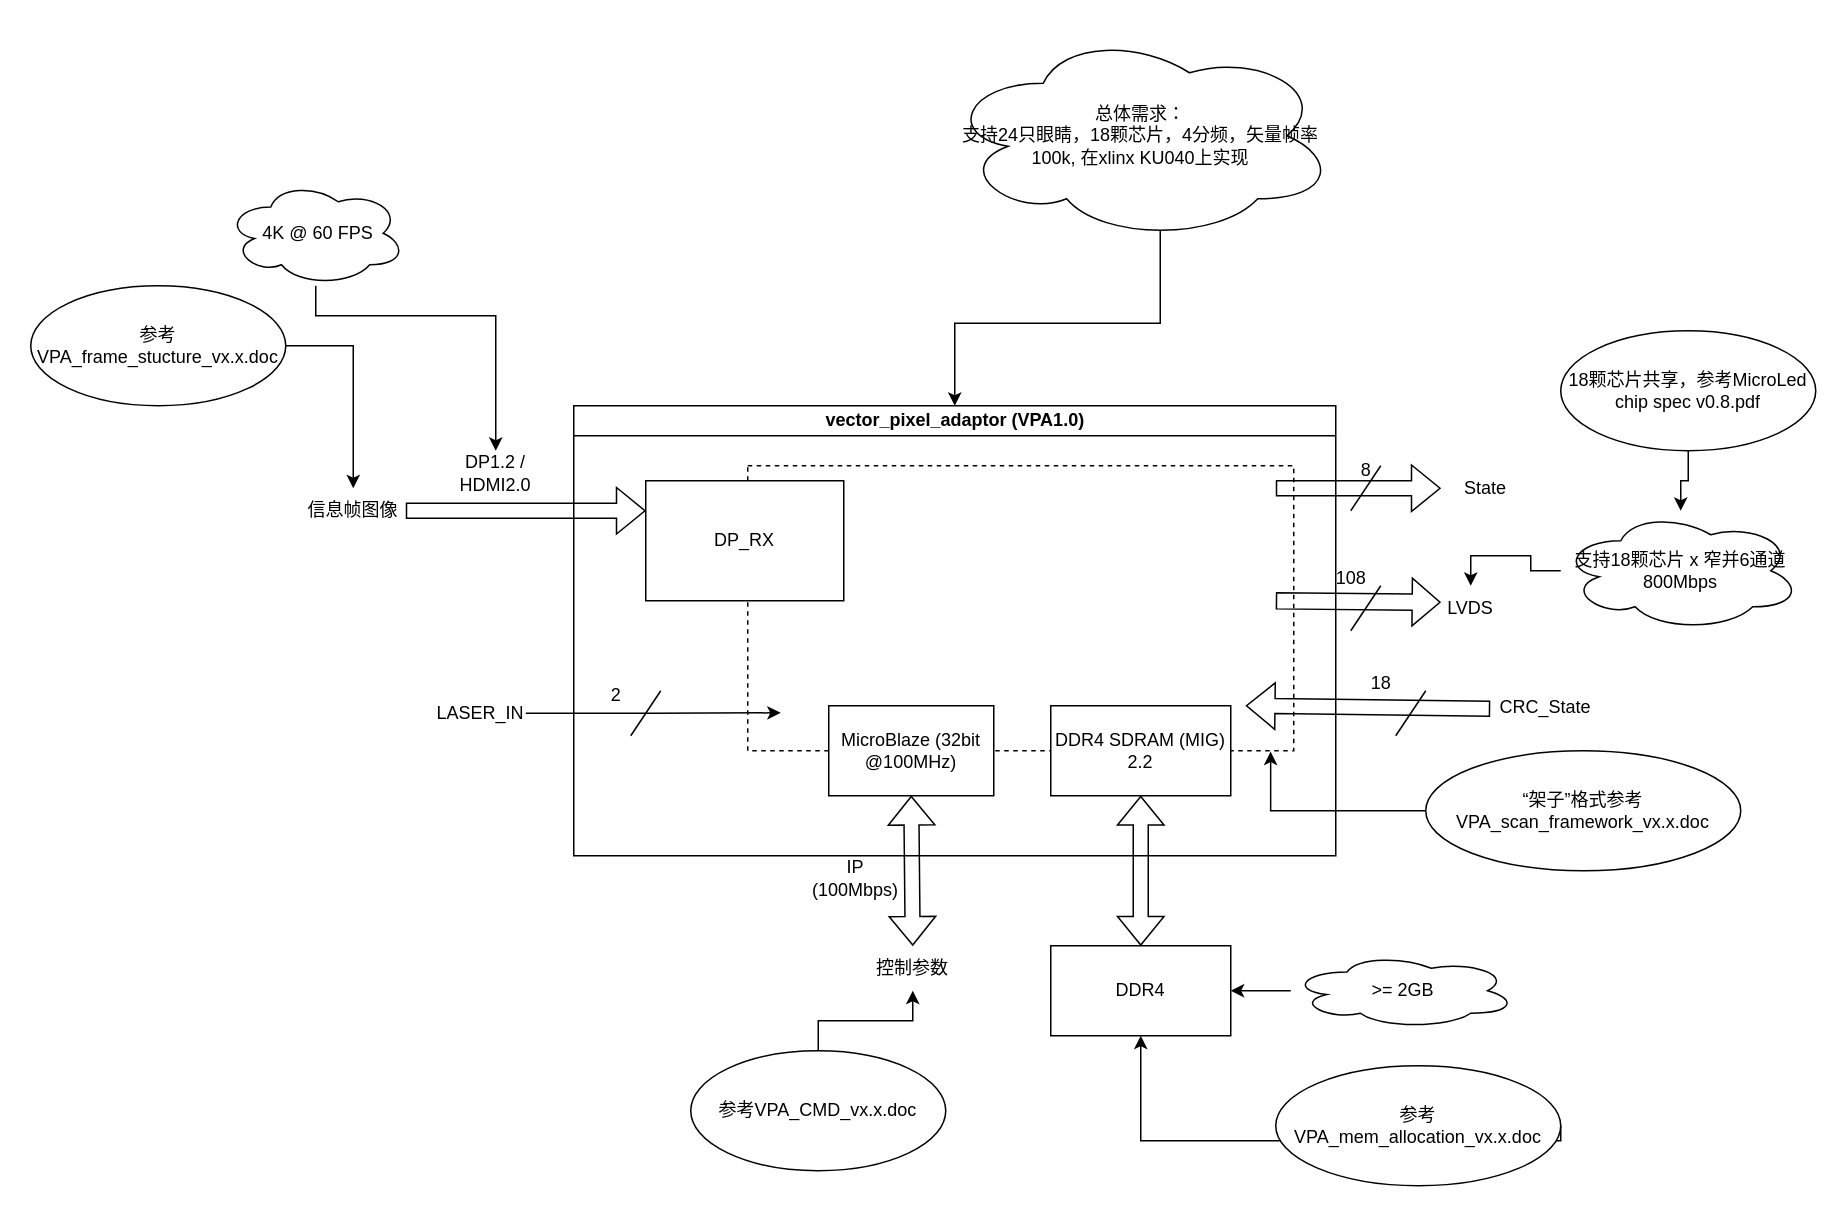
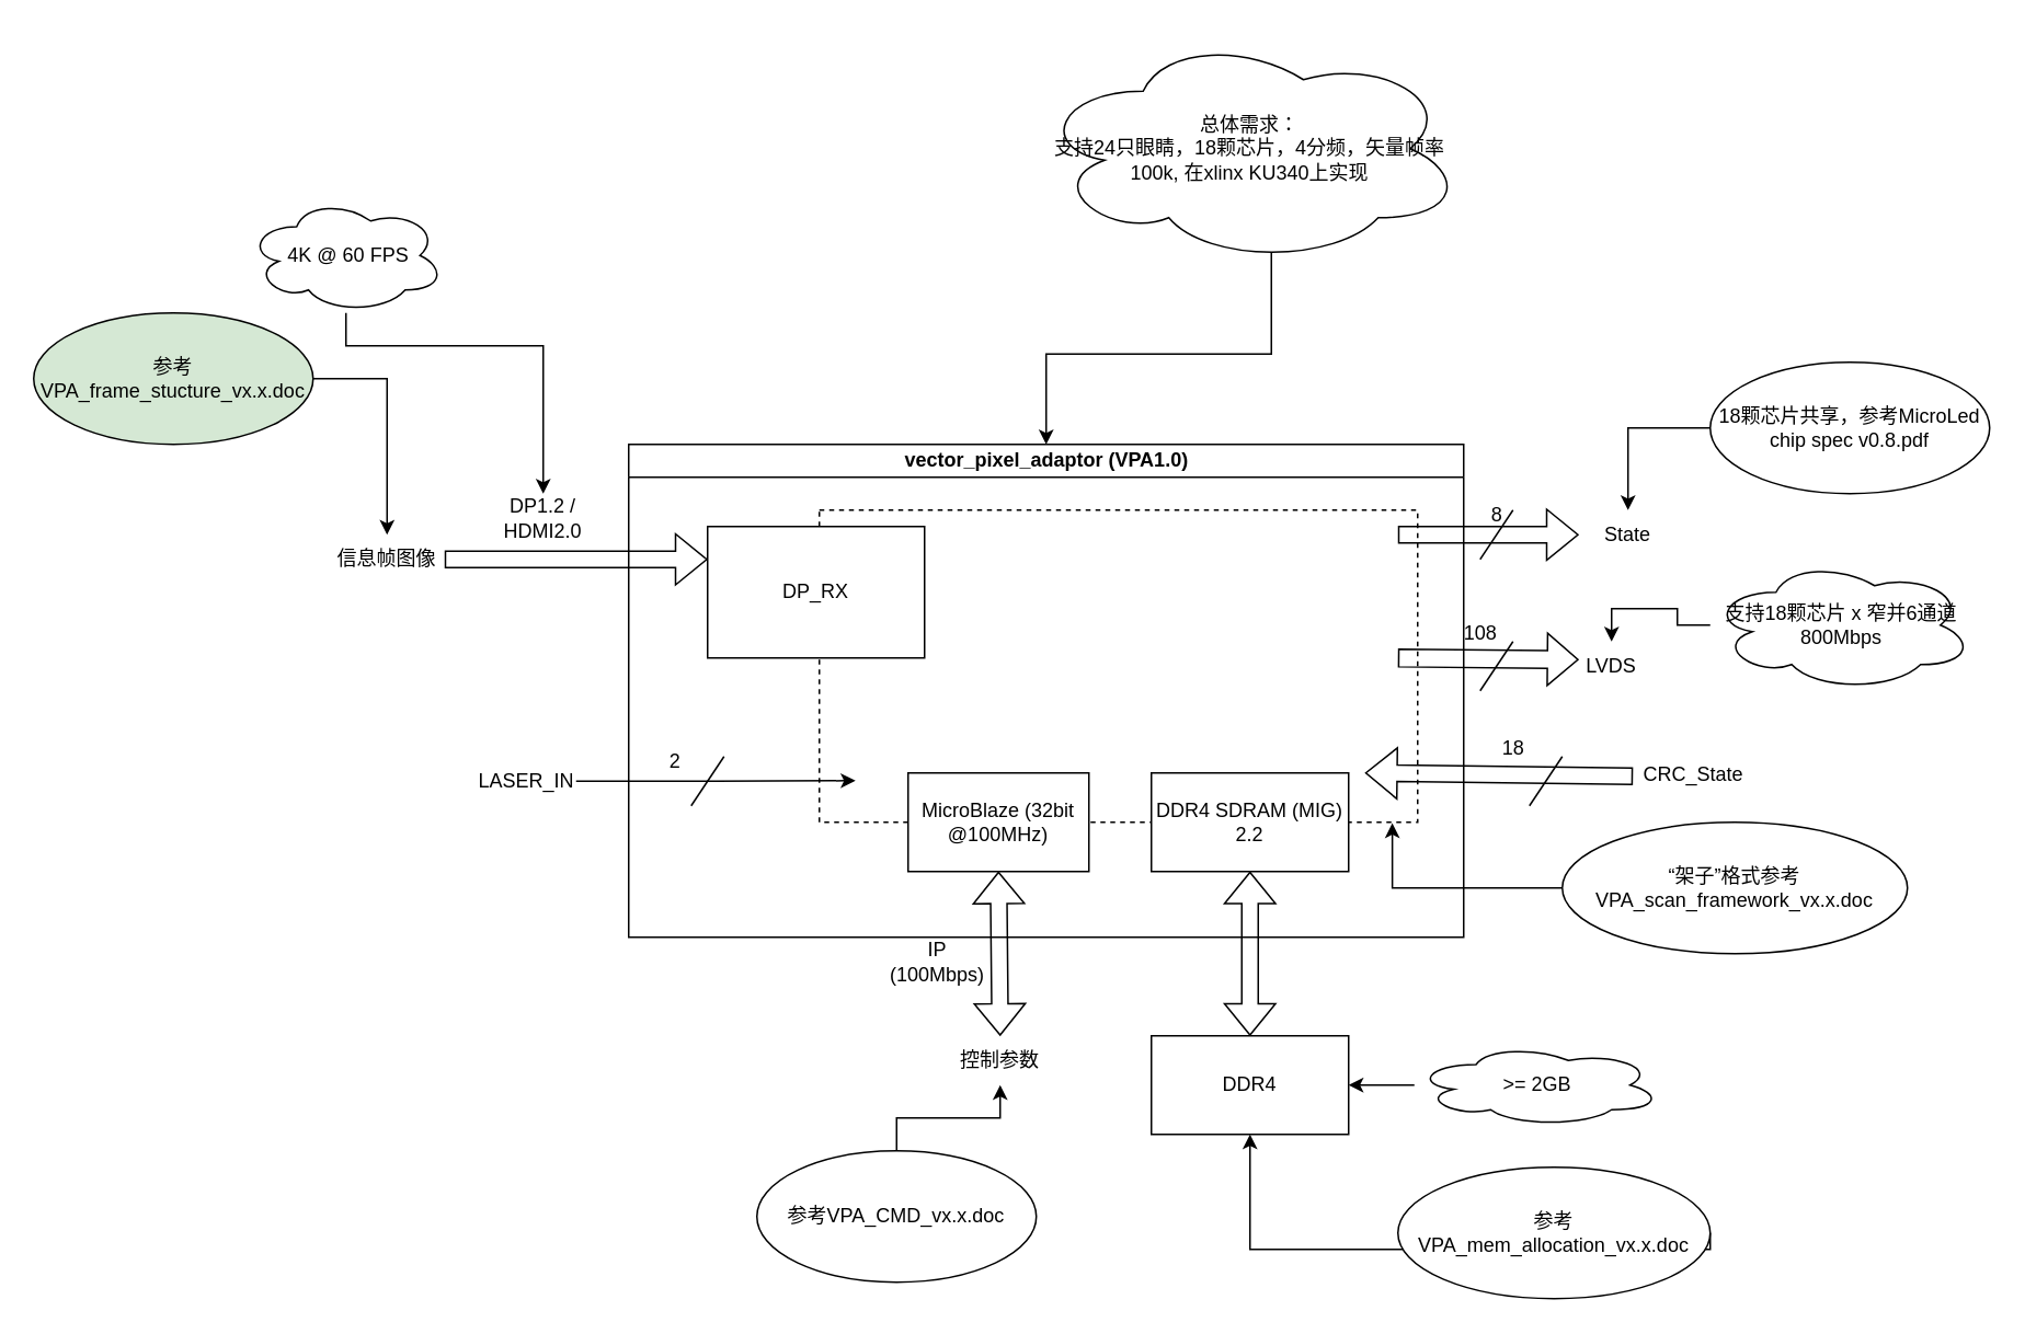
- <mxCell id="17" value="总体需求：&lt;br&gt;支持24只眼睛，18颗芯片，4分频，矢量帧率100k, 在xlinx KU040上实现" style="ellipse;shape=cloud;whiteSpace=wrap;html=1;" parent="1" vertex="1"><mxGeometry x="630" y="20" width="260" height="140" as="geometry" /></mxCell>
+ <mxCell id="17" value="总体需求：&lt;br&gt;支持24只眼睛，18颗芯片，4分频，矢量帧率100k, 在xlinx KU340上实现" style="ellipse;shape=cloud;whiteSpace=wrap;html=1;" parent="1" vertex="1"><mxGeometry x="630" y="20" width="260" height="140" as="geometry" /></mxCell>
- <mxCell id="21" value="参考VPA_frame_stucture_vx.x.doc" style="ellipse;whiteSpace=wrap;html=1;" parent="1" vertex="1"><mxGeometry x="20" y="190" width="170" height="80" as="geometry" /></mxCell>
+ <mxCell id="21" value="参考VPA_frame_stucture_vx.x.doc" style="ellipse;whiteSpace=wrap;html=1;fillColor=#d5e8d4;" parent="1" vertex="1"><mxGeometry x="20" y="190" width="170" height="80" as="geometry" /></mxCell>
- <mxCell id="32" style="edgeStyle=orthogonalEdgeStyle;rounded=0;orthogonalLoop=1;jettySize=auto;html=1;" parent="1" source="33" target="38" edge="1"><mxGeometry relative="1" as="geometry" /></mxCell>
+ <mxCell id="32" style="edgeStyle=orthogonalEdgeStyle;rounded=0;orthogonalLoop=1;jettySize=auto;html=1;entryX=0.5;entryY=0;entryDx=0;entryDy=0;" parent="1" source="33" target="31" edge="1"><mxGeometry relative="1" as="geometry" /></mxCell>
